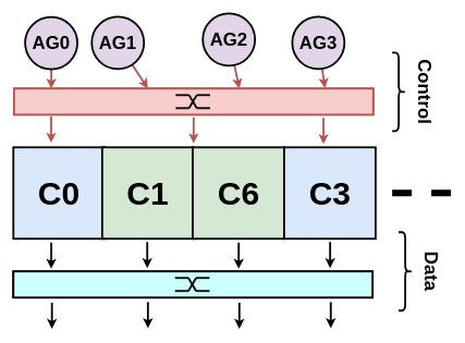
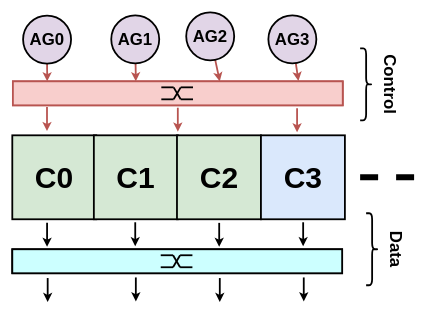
- <mxCell id="9" value="AG1" style="ellipse;whiteSpace=wrap;html=1;aspect=fixed;strokeWidth=3;fontStyle=1;fontSize=28;fillColor=#e1d5e7;strokeColor=#000000;" vertex="1" parent="1"><mxGeometry x="140" y="25" width="80" height="80" as="geometry" /></mxCell>
+ <mxCell id="9" value="AG1" style="ellipse;whiteSpace=wrap;html=1;aspect=fixed;strokeWidth=3;fontStyle=1;fontSize=28;fillColor=#e1d5e7;strokeColor=#000000;" vertex="1" parent="1"><mxGeometry x="185" y="25" width="80" height="80" as="geometry" /></mxCell>
- <mxCell id="2" value="C0" style="whiteSpace=wrap;html=1;aspect=fixed;fillColor=#dae8fc;strokeColor=#000000;strokeWidth=3;fontSize=50;fontStyle=1;" vertex="1" parent="1"><mxGeometry x="20" y="225" width="140" height="140" as="geometry" /></mxCell>
+ <mxCell id="2" value="C0" style="whiteSpace=wrap;html=1;aspect=fixed;fillColor=#d5e8d4;strokeColor=#000000;strokeWidth=3;fontSize=50;fontStyle=1" vertex="1" parent="1"><mxGeometry x="20" y="225" width="140" height="140" as="geometry" /></mxCell>
- <mxCell id="5" value="C6" style="whiteSpace=wrap;html=1;aspect=fixed;fillColor=#d5e8d4;strokeColor=#000000;strokeWidth=3;fontSize=50;fontStyle=1" vertex="1" parent="1"><mxGeometry x="294.6" y="225" width="140" height="140" as="geometry" /></mxCell>
+ <mxCell id="5" value="C2" style="whiteSpace=wrap;html=1;aspect=fixed;fillColor=#d5e8d4;strokeColor=#000000;strokeWidth=3;fontSize=50;fontStyle=1" vertex="1" parent="1"><mxGeometry x="294.6" y="225" width="140" height="140" as="geometry" /></mxCell>
